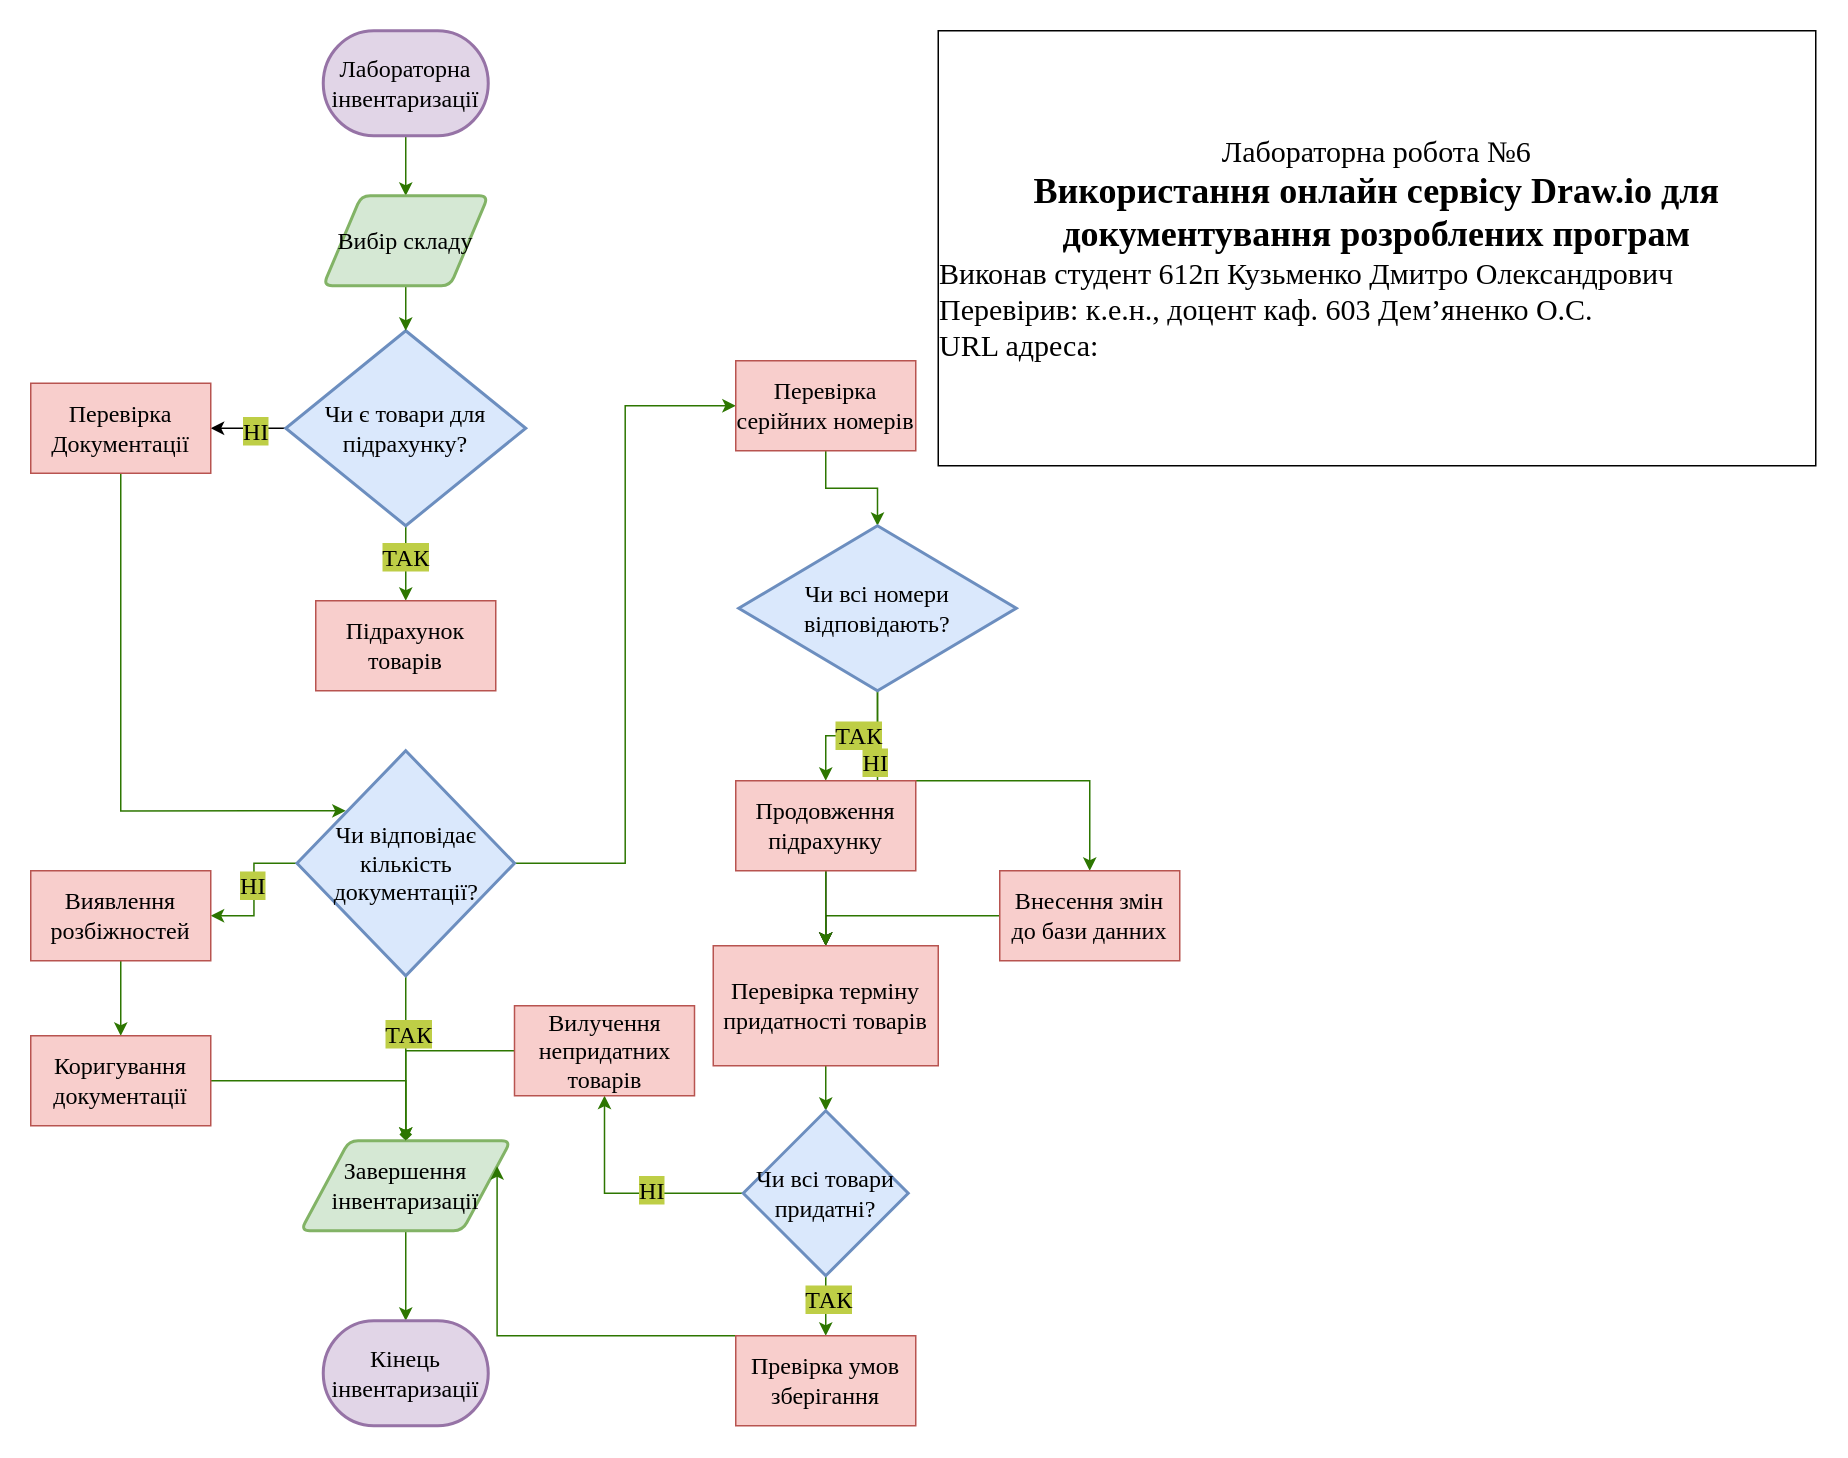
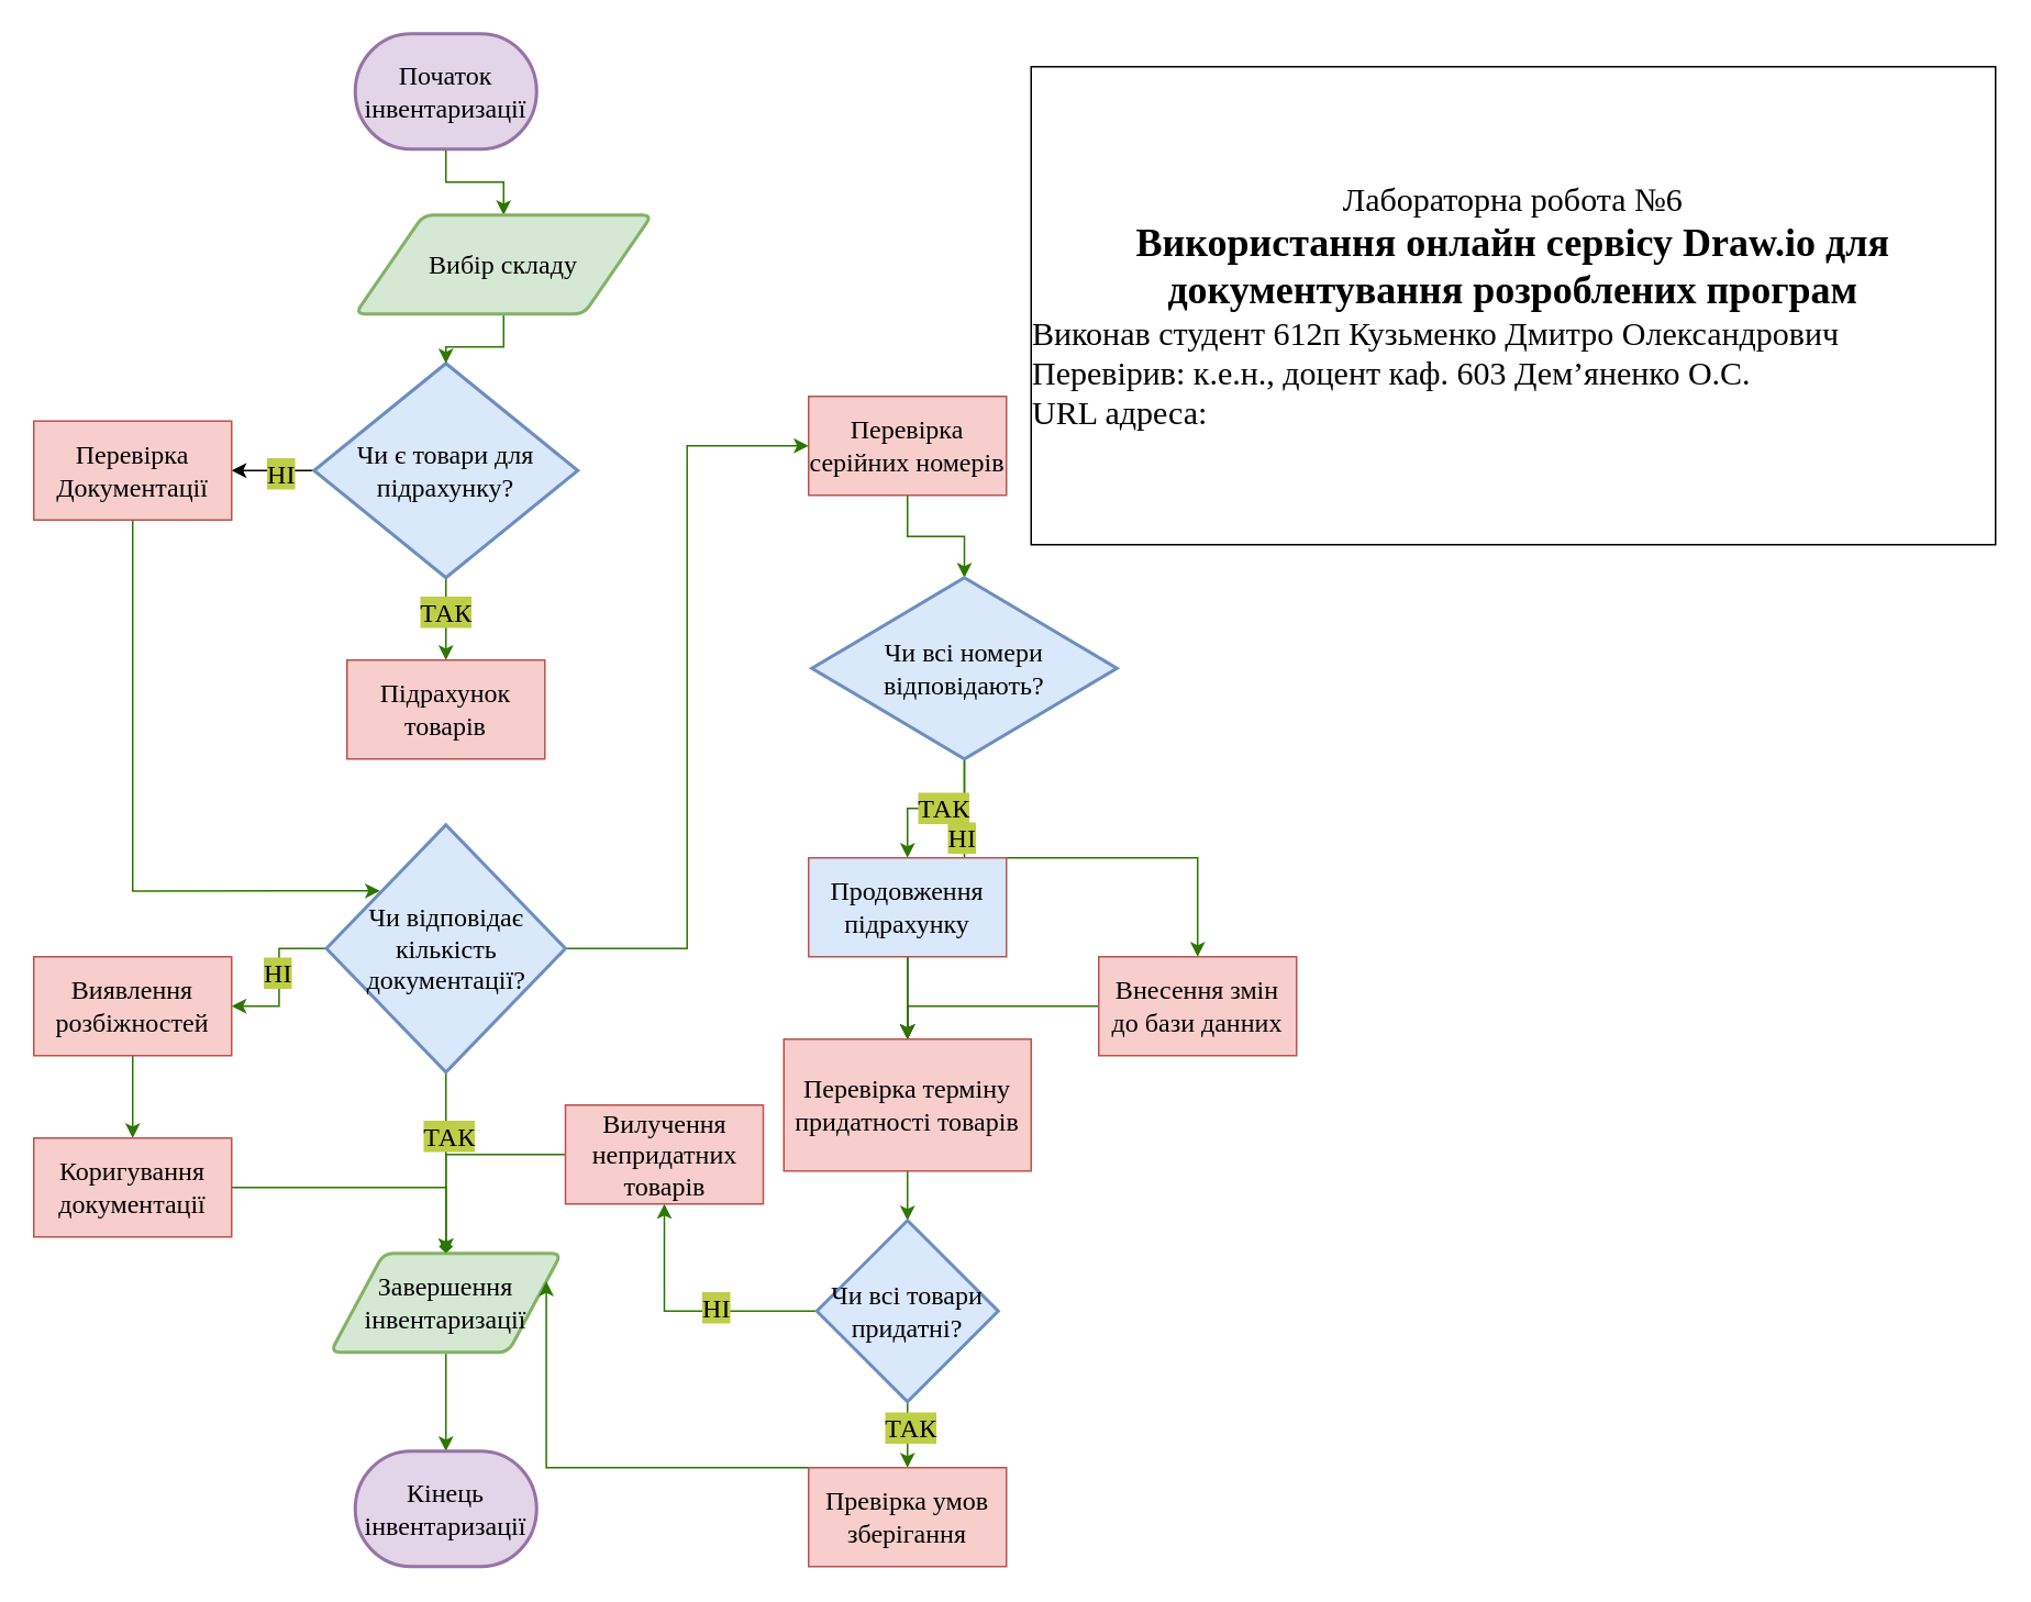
- <mxCell id="3" value="Лабораторна інвентаризації" style="strokeWidth=2;html=1;shape=mxgraph.flowchart.terminator;whiteSpace=wrap;fontSize=16;fontFamily=Times New Roman;fillColor=#e1d5e7;strokeColor=#9673a6;" vertex="1" parent="1"><mxGeometry x="215" y="20" width="110" height="70" as="geometry" /></mxCell>
+ <mxCell id="3" value="Початок інвентаризації" style="strokeWidth=2;html=1;shape=mxgraph.flowchart.terminator;whiteSpace=wrap;fontSize=16;fontFamily=Times New Roman;fillColor=#e1d5e7;strokeColor=#9673a6;" vertex="1" parent="1"><mxGeometry x="215" y="20" width="110" height="70" as="geometry" /></mxCell>
- <mxCell id="23" value="Вибір складу" style="shape=parallelogram;html=1;strokeWidth=2;perimeter=parallelogramPerimeter;whiteSpace=wrap;rounded=1;arcSize=12;size=0.23;fontSize=16;fontFamily=Times New Roman;fillColor=#d5e8d4;strokeColor=#82b366;" vertex="1" parent="1"><mxGeometry x="215" y="130" width="110" height="60" as="geometry" /></mxCell>
+ <mxCell id="23" value="Вибір складу" style="shape=parallelogram;html=1;strokeWidth=2;perimeter=parallelogramPerimeter;whiteSpace=wrap;rounded=1;arcSize=12;size=0.23;fontSize=16;fontFamily=Times New Roman;fillColor=#d5e8d4;strokeColor=#82b366;" vertex="1" parent="1"><mxGeometry x="215" y="130" width="180" height="60" as="geometry" /></mxCell>
- <mxCell id="50" value="&lt;font style=&quot;&quot;&gt;&lt;span style=&quot;font-size: 20px;&quot;&gt;Лабораторна робота №6&lt;/span&gt;&lt;br style=&quot;font-size: 20px;&quot;&gt;&lt;b style=&quot;&quot;&gt;&lt;font style=&quot;&quot;&gt;&lt;font style=&quot;font-size: 24px;&quot;&gt;Використання онлайн сервісу Draw.io для документування розроблених програм&lt;/font&gt;&lt;br style=&quot;font-size: 20px;&quot;&gt;&lt;div style=&quot;font-size: 20px; text-align: left;&quot;&gt;&lt;span style=&quot;background-color: initial; font-weight: normal; font-size: 20px;&quot;&gt;Виконав студент 612п Кузьменко Дмитро Олександрович&lt;/span&gt;&lt;/div&gt;&lt;/font&gt;&lt;/b&gt;&lt;/font&gt;&lt;div style=&quot;text-align: left; font-size: 20px;&quot;&gt;&lt;font style=&quot;font-size: 20px;&quot;&gt;&lt;span style=&quot;background-color: initial; font-size: 20px;&quot;&gt;Перевірив:&amp;nbsp;&lt;/span&gt;&lt;span style=&quot;text-align: right; background-color: initial; font-size: 20px;&quot;&gt;к.е.н., доцент каф. 603&amp;nbsp;&lt;/span&gt;&lt;span style=&quot;text-align: right; background-color: initial; font-size: 20px;&quot;&gt;&lt;span style=&quot;line-height: 107%; font-size: 20px;&quot;&gt;Дем’яненко О.С.&lt;/span&gt;&lt;/span&gt;&lt;/font&gt;&lt;/div&gt;&lt;div style=&quot;text-align: left; font-size: 20px;&quot;&gt;&lt;span style=&quot;background-color: initial; font-size: 20px;&quot;&gt;&lt;font style=&quot;font-size: 20px;&quot;&gt;URL адреса:&lt;/font&gt;&lt;/span&gt;&lt;/div&gt;" style="rounded=0;whiteSpace=wrap;html=1;fontFamily=Times New Roman;fontSize=20;" vertex="1" parent="1"><mxGeometry x="625" y="20" width="585" height="290" as="geometry" /></mxCell>
+ <mxCell id="50" value="&lt;font style=&quot;&quot;&gt;&lt;span style=&quot;font-size: 20px;&quot;&gt;Лабораторна робота №6&lt;/span&gt;&lt;br style=&quot;font-size: 20px;&quot;&gt;&lt;b style=&quot;&quot;&gt;&lt;font style=&quot;&quot;&gt;&lt;font style=&quot;font-size: 24px;&quot;&gt;Використання онлайн сервісу Draw.io для документування розроблених програм&lt;/font&gt;&lt;br style=&quot;font-size: 20px;&quot;&gt;&lt;div style=&quot;font-size: 20px; text-align: left;&quot;&gt;&lt;span style=&quot;background-color: initial; font-weight: normal; font-size: 20px;&quot;&gt;Виконав студент 612п Кузьменко Дмитро Олександрович&lt;/span&gt;&lt;/div&gt;&lt;/font&gt;&lt;/b&gt;&lt;/font&gt;&lt;div style=&quot;text-align: left; font-size: 20px;&quot;&gt;&lt;font style=&quot;font-size: 20px;&quot;&gt;&lt;span style=&quot;background-color: initial; font-size: 20px;&quot;&gt;Перевірив:&amp;nbsp;&lt;/span&gt;&lt;span style=&quot;text-align: right; background-color: initial; font-size: 20px;&quot;&gt;к.е.н., доцент каф. 603&amp;nbsp;&lt;/span&gt;&lt;span style=&quot;text-align: right; background-color: initial; font-size: 20px;&quot;&gt;&lt;span style=&quot;line-height: 107%; font-size: 20px;&quot;&gt;Дем’яненко О.С.&lt;/span&gt;&lt;/span&gt;&lt;/font&gt;&lt;/div&gt;&lt;div style=&quot;text-align: left; font-size: 20px;&quot;&gt;&lt;span style=&quot;background-color: initial; font-size: 20px;&quot;&gt;&lt;font style=&quot;font-size: 20px;&quot;&gt;URL адреса:&lt;/font&gt;&lt;/span&gt;&lt;/div&gt;" style="rounded=0;whiteSpace=wrap;html=1;fontFamily=Times New Roman;fontSize=20;" vertex="1" parent="1"><mxGeometry x="625" y="40" width="585" height="290" as="geometry" /></mxCell>
- <mxCell id="38" value="Продовження підрахунку" style="rounded=0;whiteSpace=wrap;html=1;fontSize=16;fontFamily=Times New Roman;fillColor=#f8cecc;strokeColor=#b85450;" vertex="1" parent="1"><mxGeometry x="490" y="520" width="120" height="60" as="geometry" /></mxCell>
+ <mxCell id="38" value="Продовження підрахунку" style="rounded=0;whiteSpace=wrap;html=1;fontSize=16;fontFamily=Times New Roman;fillColor=#dae8fc;strokeColor=#b85450;" vertex="1" parent="1"><mxGeometry x="490" y="520" width="120" height="60" as="geometry" /></mxCell>
